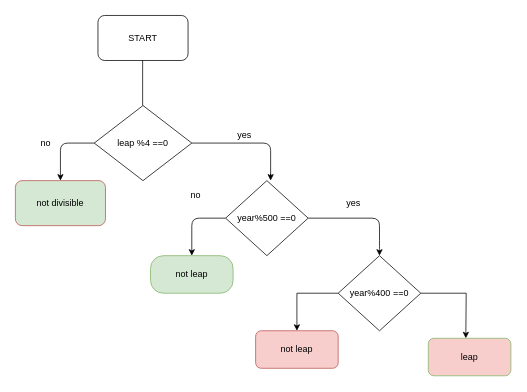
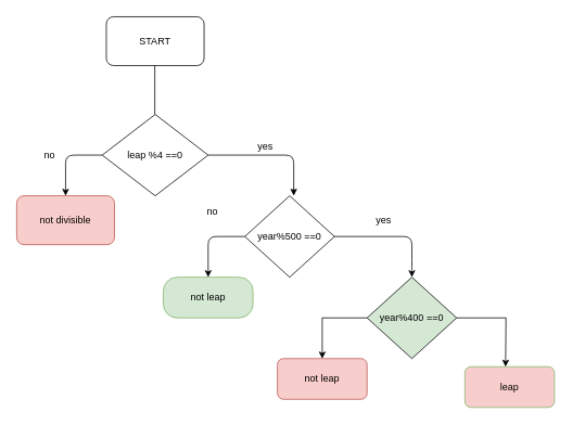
- <mxCell id="7" value="not divisible" style="rounded=1;whiteSpace=wrap;html=1;fillColor=#d5e8d4;strokeColor=#b85450;" vertex="1" parent="1"><mxGeometry x="20" y="240" width="120" height="60" as="geometry" /></mxCell>
+ <mxCell id="7" value="not divisible" style="rounded=1;whiteSpace=wrap;html=1;fillColor=#f8cecc;strokeColor=#b85450;" vertex="1" parent="1"><mxGeometry x="20" y="240" width="120" height="60" as="geometry" /></mxCell>
- <mxCell id="17" value="year%400 ==0" style="rhombus;whiteSpace=wrap;html=1;" vertex="1" parent="1"><mxGeometry x="450" y="340" width="110" height="100" as="geometry" /></mxCell>
+ <mxCell id="17" value="year%400 ==0" style="rhombus;whiteSpace=wrap;html=1;fillColor=#d5e8d4;" vertex="1" parent="1"><mxGeometry x="450" y="340" width="110" height="100" as="geometry" /></mxCell>
